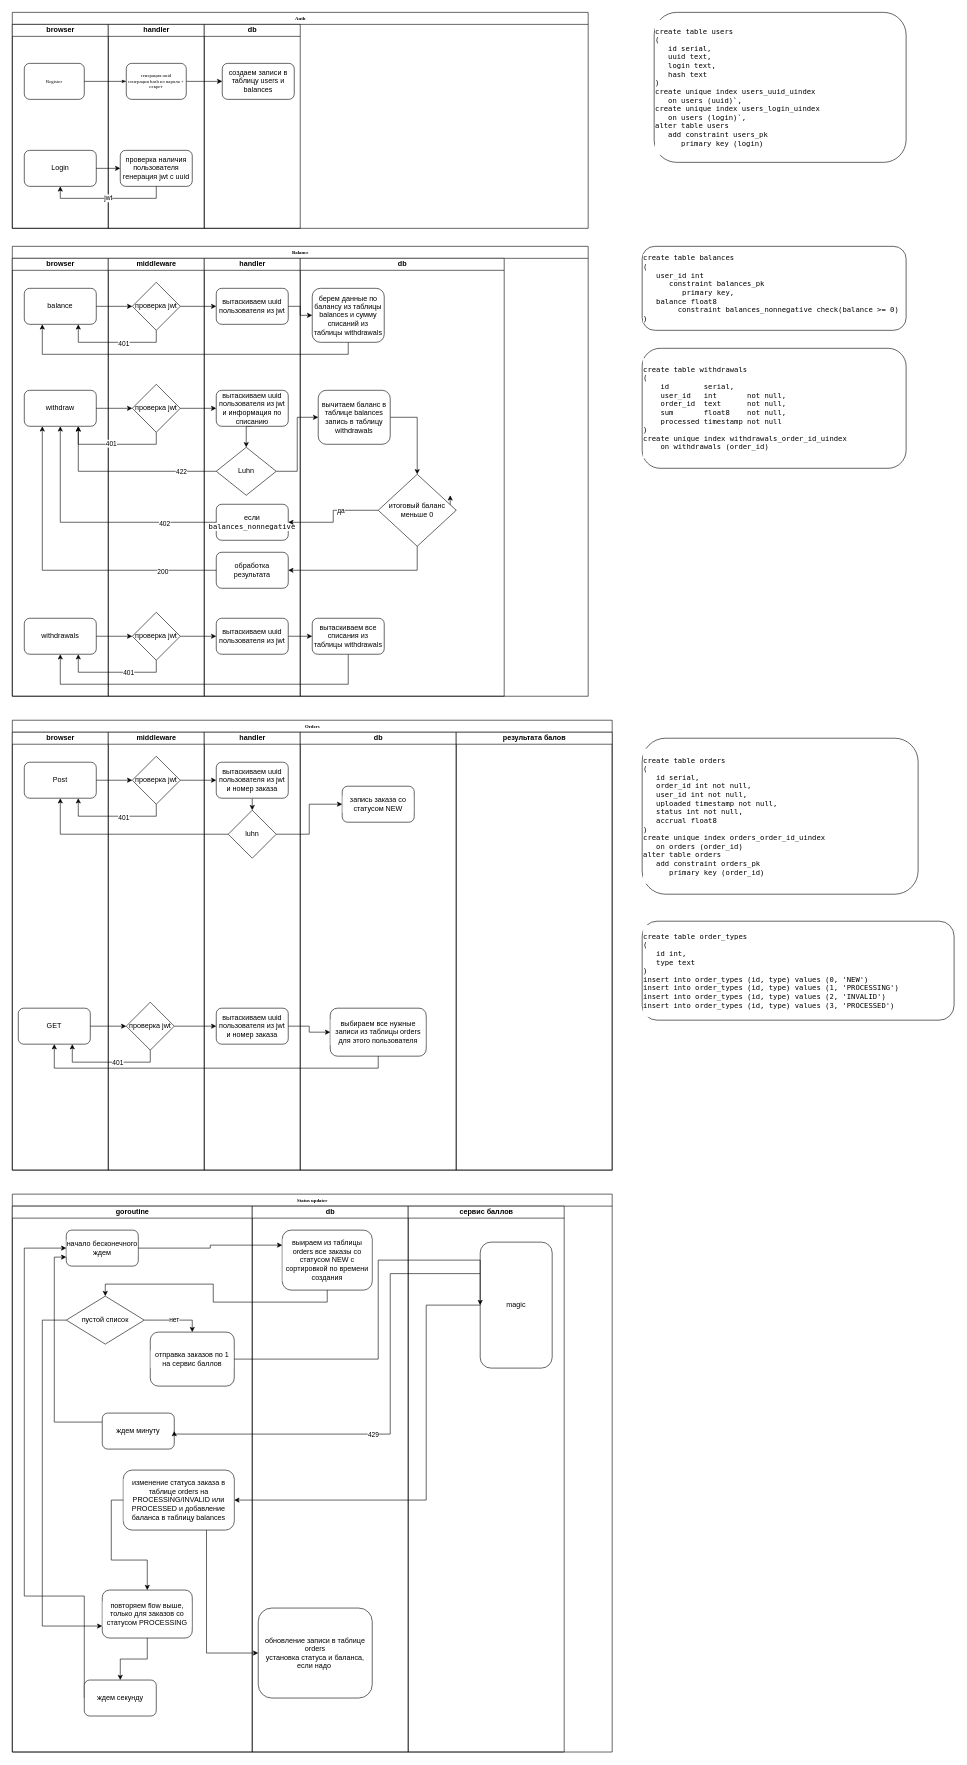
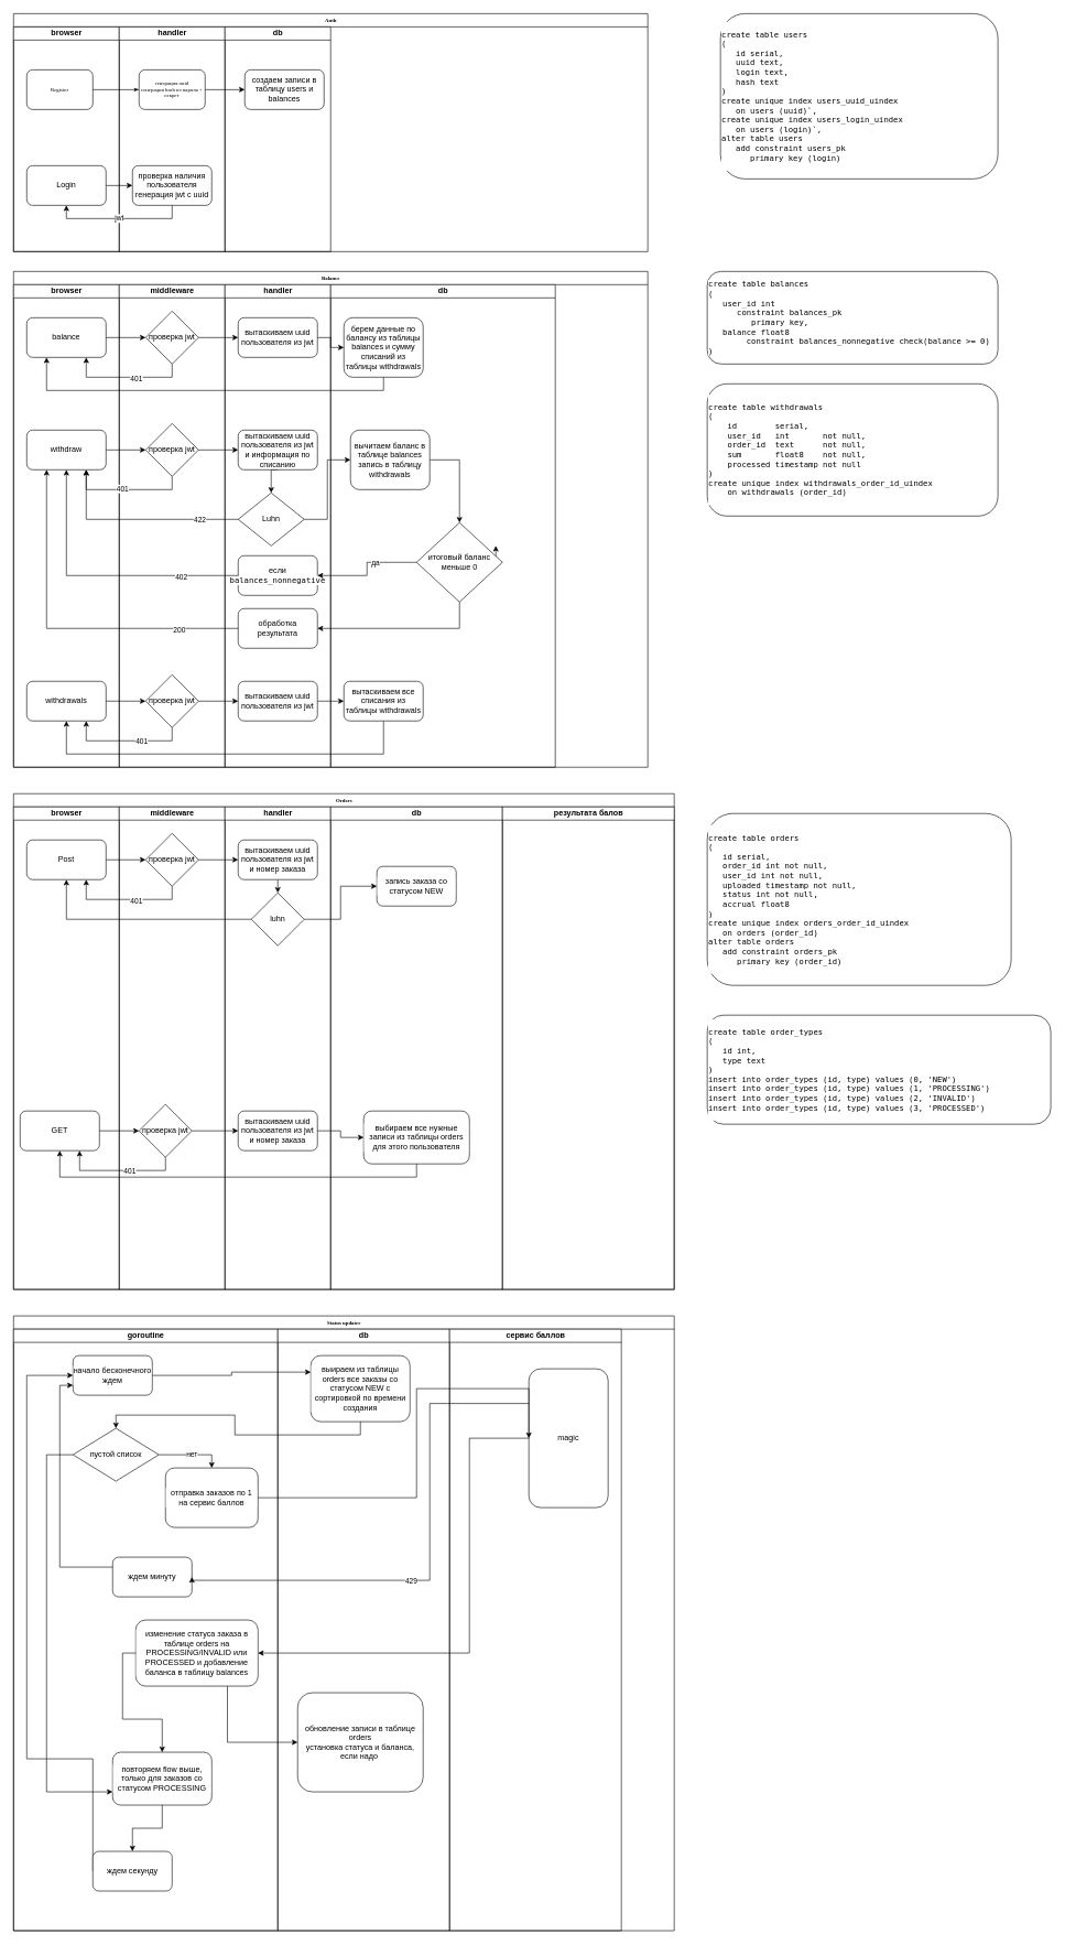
- <mxCell id="115" value="обновление записи в таблице orders&lt;br&gt;установка статуса и баланса, если надо&amp;nbsp;" style="rounded=1;whiteSpace=wrap;html=1;" vertex="1" parent="113"><mxGeometry x="10" y="670" width="190" height="150" as="geometry" /></mxCell>
+ <mxCell id="115" value="обновление записи в таблице orders&lt;br&gt;установка статуса и баланса, если надо&amp;nbsp;" style="rounded=1;whiteSpace=wrap;html=1;" vertex="1" parent="113"><mxGeometry x="30" y="550" width="190" height="150" as="geometry" /></mxCell>
